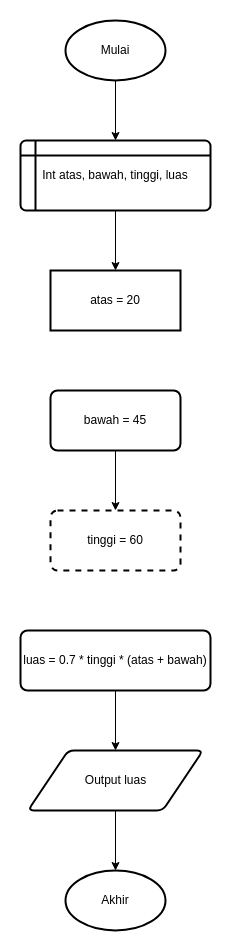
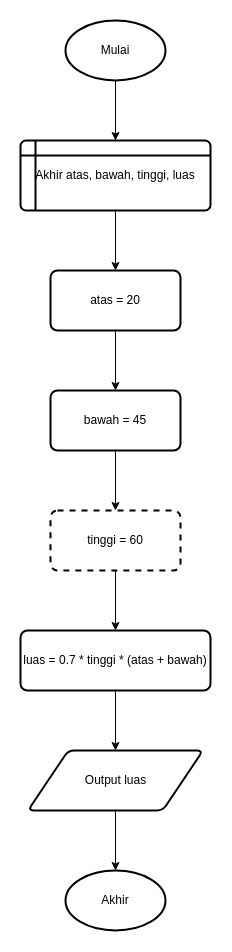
- <mxCell id="5" value="Int atas, bawah, tinggi, luas" style="shape=internalStorage;whiteSpace=wrap;html=1;dx=15;dy=15;rounded=1;arcSize=8;strokeWidth=2;" vertex="1" parent="1"><mxGeometry x="20" y="140" width="190" height="70" as="geometry" /></mxCell>
+ <mxCell id="5" value="Akhir atas, bawah, tinggi, luas" style="shape=internalStorage;whiteSpace=wrap;html=1;dx=15;dy=15;rounded=1;arcSize=8;strokeWidth=2;" vertex="1" parent="1"><mxGeometry x="20" y="140" width="190" height="70" as="geometry" /></mxCell>
- <mxCell id="7" value="atas = 20" style="whiteSpace=wrap;html=1;absoluteArcSize=1;arcSize=14;strokeWidth=2;rounded=0;" vertex="1" parent="1"><mxGeometry x="50" y="270" width="130" height="60" as="geometry" /></mxCell>
+ <mxCell id="7" value="atas = 20" style="rounded=1;whiteSpace=wrap;html=1;absoluteArcSize=1;arcSize=14;strokeWidth=2;" vertex="1" parent="1"><mxGeometry x="50" y="270" width="130" height="60" as="geometry" /></mxCell>
+ <mxCell id="6" value="" style="edgeStyle=orthogonalEdgeStyle;rounded=0;orthogonalLoop=1;jettySize=auto;html=1;" edge="1" parent="1" source="7" target="9"><mxGeometry relative="1" as="geometry" /></mxCell>
+ <mxCell id="10" value="" style="edgeStyle=orthogonalEdgeStyle;rounded=0;orthogonalLoop=1;jettySize=auto;html=1;" edge="1" parent="1" source="11" target="13"><mxGeometry relative="1" as="geometry" /></mxCell>
